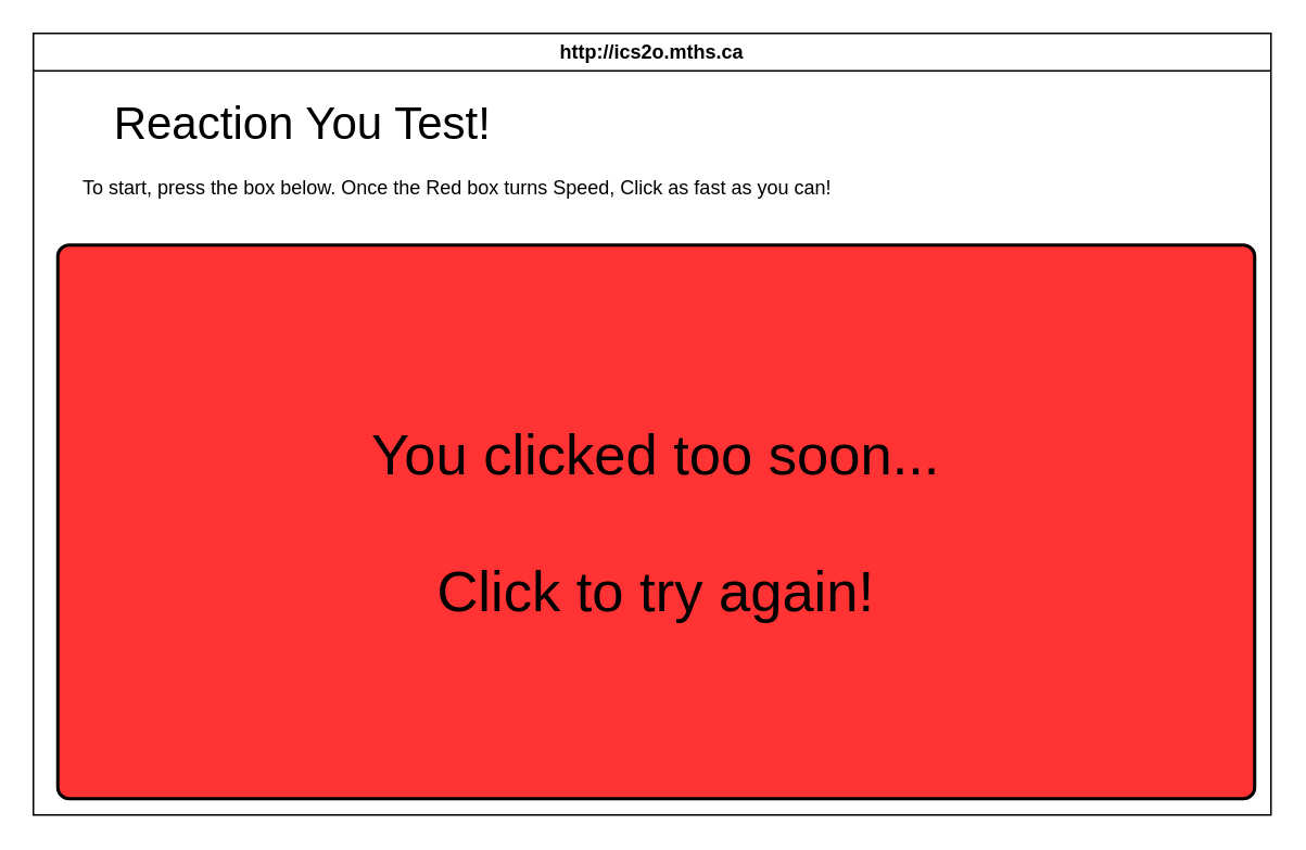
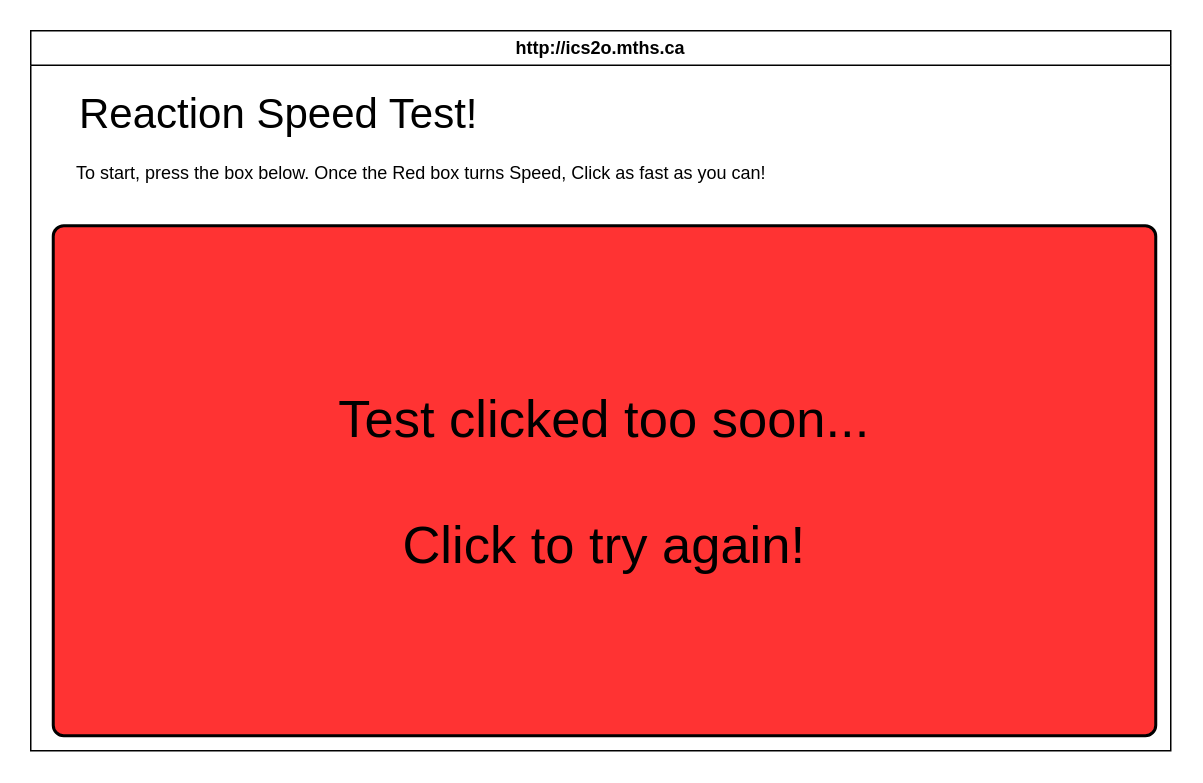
- <mxCell id="3" value="&lt;font style=&quot;font-size: 28px;&quot;&gt;Reaction You Test!&lt;/font&gt;" style="text;html=1;align=center;verticalAlign=middle;resizable=0;points=[];autosize=1;strokeColor=none;fillColor=none;" vertex="1" parent="2"><mxGeometry x="20" y="30" width="290" height="50" as="geometry" /></mxCell>
+ <mxCell id="3" value="&lt;font style=&quot;font-size: 28px;&quot;&gt;Reaction Speed Test!&lt;/font&gt;" style="text;html=1;align=center;verticalAlign=middle;resizable=0;points=[];autosize=1;strokeColor=none;fillColor=none;" vertex="1" parent="2"><mxGeometry x="20" y="30" width="290" height="50" as="geometry" /></mxCell>
- <mxCell id="5" value="&lt;font style=&quot;font-size: 35px; color: rgb(0, 0, 0);&quot;&gt;You clicked too soon...&lt;/font&gt;&lt;div&gt;&lt;font style=&quot;font-size: 35px; color: rgb(0, 0, 0);&quot;&gt;&lt;br&gt;&lt;/font&gt;&lt;/div&gt;&lt;div&gt;&lt;font style=&quot;font-size: 35px; color: rgb(0, 0, 0);&quot;&gt;Click to try again!&lt;/font&gt;&lt;/div&gt;" style="rounded=1;whiteSpace=wrap;html=1;absoluteArcSize=1;arcSize=14;strokeWidth=2;fillColor=light-dark(#FF3333,#EDEDED);" vertex="1" parent="2"><mxGeometry x="15" y="130" width="735" height="340" as="geometry" /></mxCell>
+ <mxCell id="5" value="&lt;font style=&quot;font-size: 35px; color: rgb(0, 0, 0);&quot;&gt;Test clicked too soon...&lt;/font&gt;&lt;div&gt;&lt;font style=&quot;font-size: 35px; color: rgb(0, 0, 0);&quot;&gt;&lt;br&gt;&lt;/font&gt;&lt;/div&gt;&lt;div&gt;&lt;font style=&quot;font-size: 35px; color: rgb(0, 0, 0);&quot;&gt;Click to try again!&lt;/font&gt;&lt;/div&gt;" style="rounded=1;whiteSpace=wrap;html=1;absoluteArcSize=1;arcSize=14;strokeWidth=2;fillColor=light-dark(#FF3333,#EDEDED);" vertex="1" parent="2"><mxGeometry x="15" y="130" width="735" height="340" as="geometry" /></mxCell>
